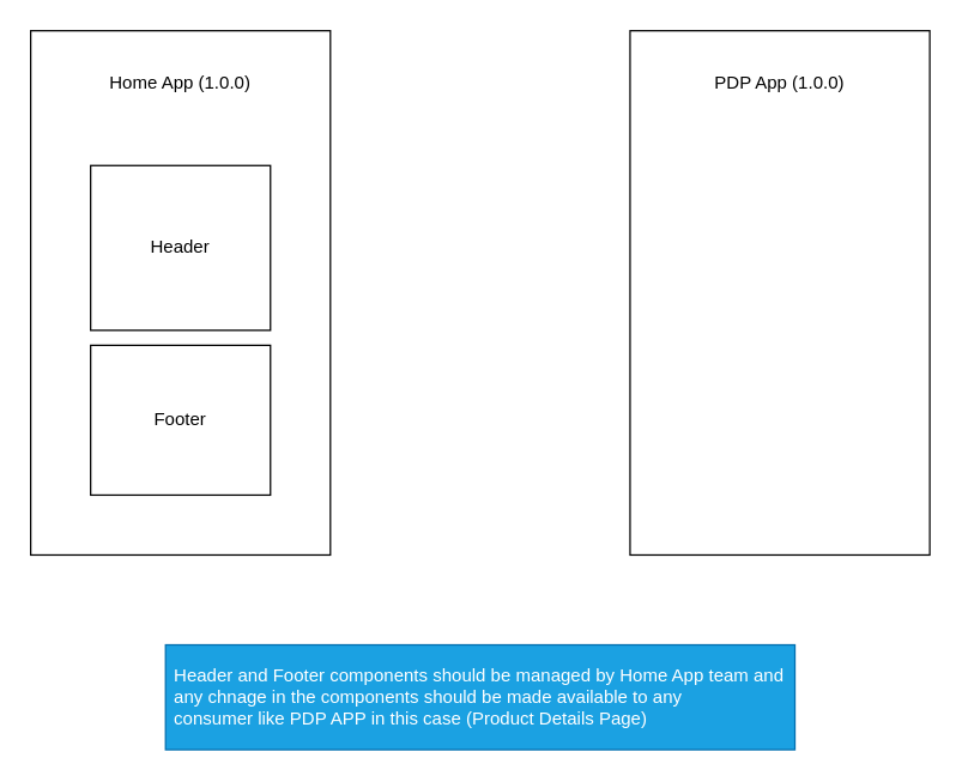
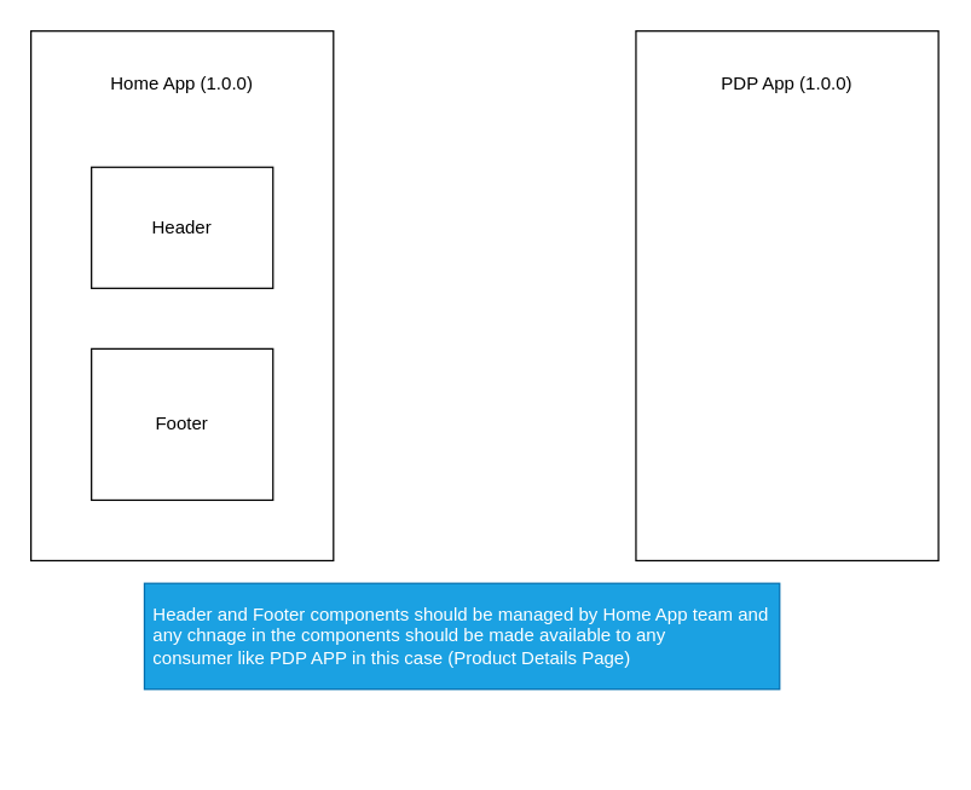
- <mxCell id="4" value="Header" style="rounded=0;whiteSpace=wrap;html=1;" parent="1" vertex="1"><mxGeometry x="60" y="110" width="120" height="110" as="geometry" /></mxCell>
+ <mxCell id="4" value="Header" style="rounded=0;whiteSpace=wrap;html=1;" parent="1" vertex="1"><mxGeometry x="60" y="110" width="120" height="80" as="geometry" /></mxCell>
- <mxCell id="8" value="Header and Footer components should be managed by Home App team and any chnage in the components should be made available to any consumer&amp;nbsp;like PDP APP in this case (Product Details Page)" style="text;strokeColor=#006EAF;fillColor=#1ba1e2;align=left;verticalAlign=middle;spacingLeft=4;spacingRight=4;overflow=hidden;points=[[0,0.5],[1,0.5]];portConstraint=eastwest;rotatable=0;whiteSpace=wrap;html=1;fontColor=#ffffff;" parent="1" vertex="1"><mxGeometry x="110" y="430" width="420" height="70" as="geometry" /></mxCell>
+ <mxCell id="8" value="Header and Footer components should be managed by Home App team and any chnage in the components should be made available to any consumer&amp;nbsp;like PDP APP in this case (Product Details Page)" style="text;strokeColor=#006EAF;fillColor=#1ba1e2;align=left;verticalAlign=middle;spacingLeft=4;spacingRight=4;overflow=hidden;points=[[0,0.5],[1,0.5]];portConstraint=eastwest;rotatable=0;whiteSpace=wrap;html=1;fontColor=#ffffff;" parent="1" vertex="1"><mxGeometry x="95" y="385" width="420" height="70" as="geometry" /></mxCell>
